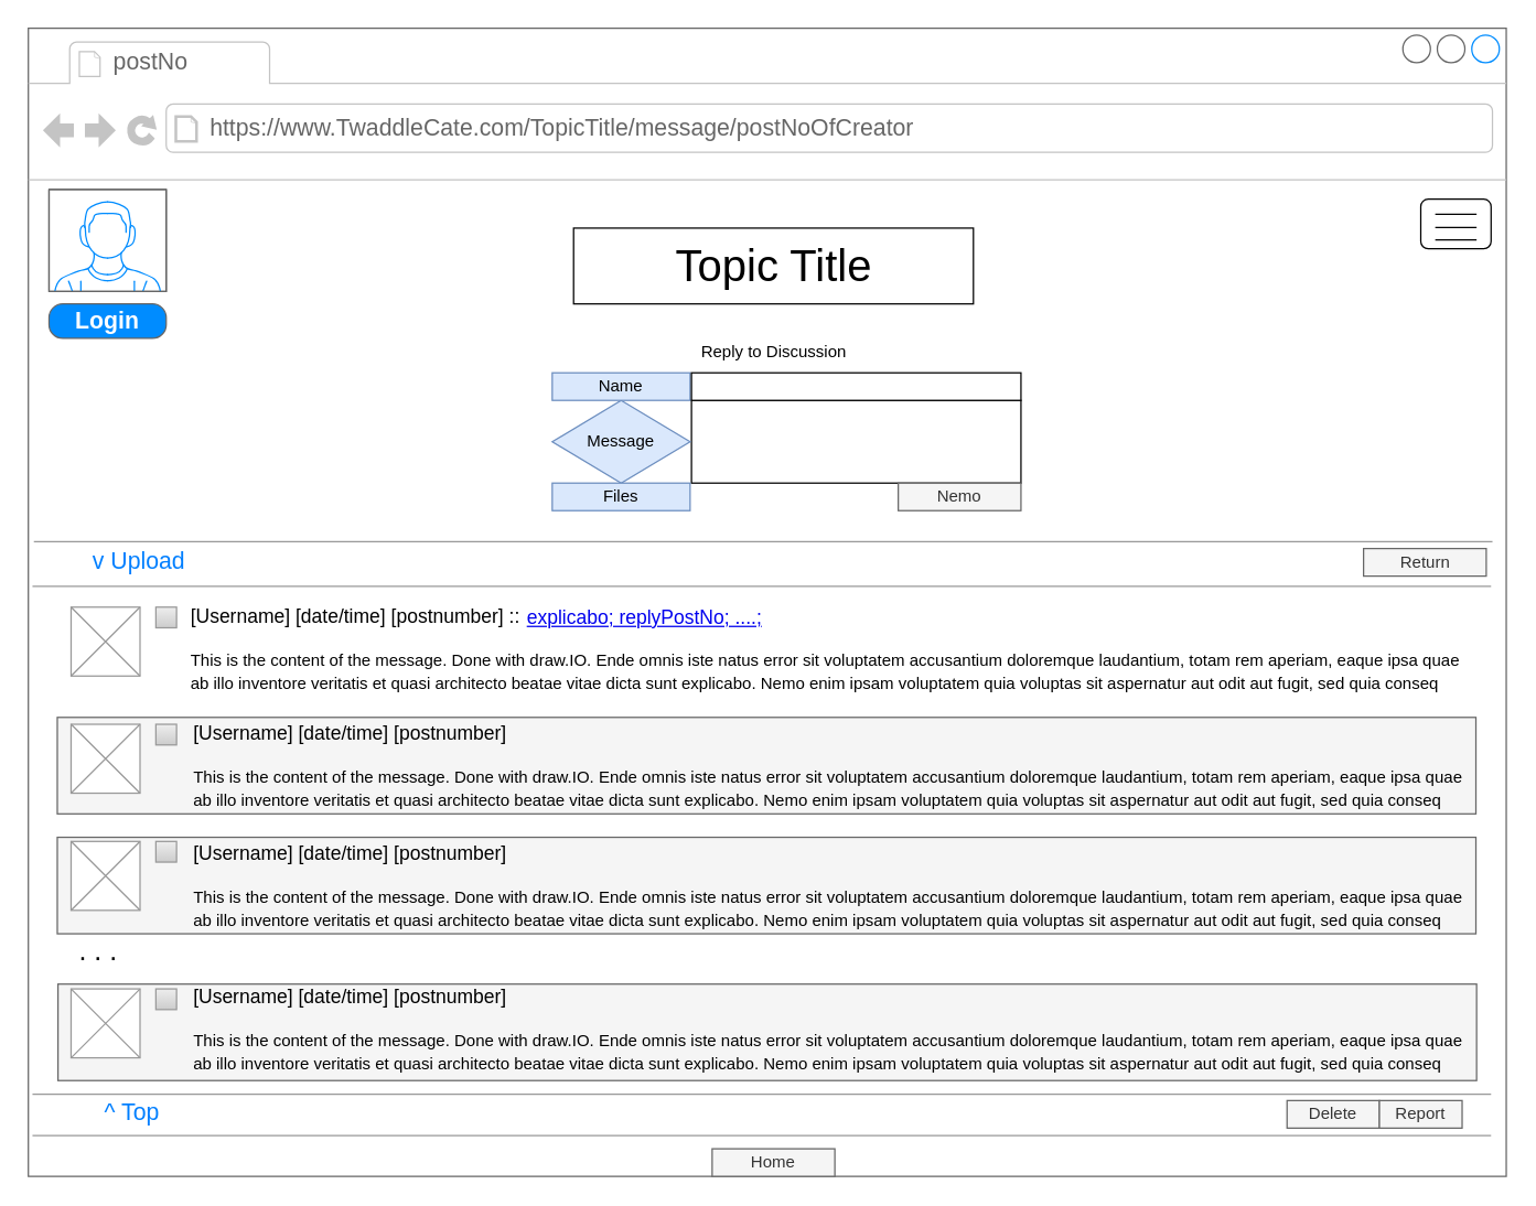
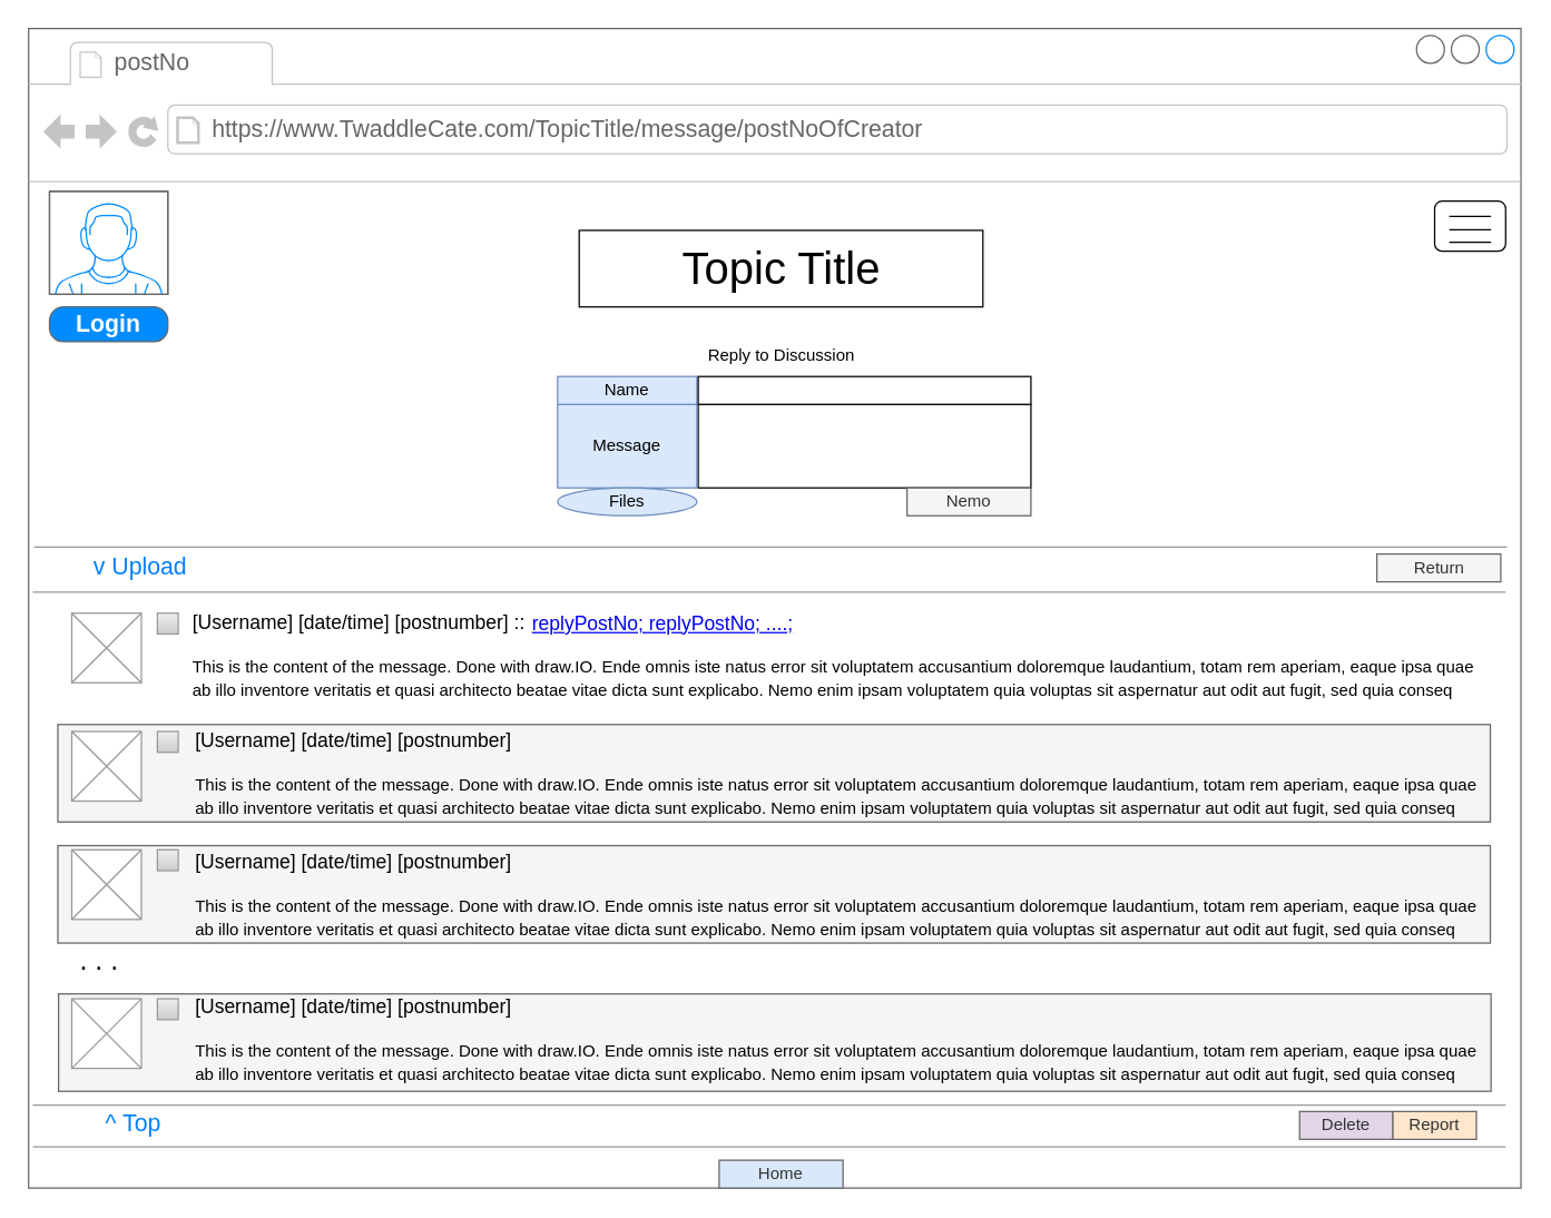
- <mxCell id="19" value="Message" style="rhombus;whiteSpace=wrap;html=1;fillColor=#dae8fc;strokeColor=#6c8ebf;" parent="2" vertex="1"><mxGeometry x="380" y="270" width="100" height="60" as="geometry" /></mxCell>
+ <mxCell id="19" value="Message" style="rounded=0;whiteSpace=wrap;html=1;fillColor=#dae8fc;strokeColor=#6c8ebf;" parent="2" vertex="1"><mxGeometry x="380" y="270" width="100" height="60" as="geometry" /></mxCell>
- <mxCell id="20" value="Files" style="rounded=0;whiteSpace=wrap;html=1;labelBackgroundColor=none;fillColor=#dae8fc;strokeColor=#6c8ebf;" parent="2" vertex="1"><mxGeometry x="380" y="330" width="100" height="20" as="geometry" /></mxCell>
+ <mxCell id="20" value="Files" style="ellipse;whiteSpace=wrap;html=1;labelBackgroundColor=none;fillColor=#dae8fc;strokeColor=#6c8ebf;" parent="2" vertex="1"><mxGeometry x="380" y="330" width="100" height="20" as="geometry" /></mxCell>
- <mxCell id="39" value="&lt;span style=&quot;font-size: 14px&quot;&gt;explicabo; replyPostNo; ....;&lt;/span&gt;" style="text;html=1;strokeColor=none;fillColor=none;whiteSpace=wrap;align=left;verticalAlign=middle;fontColor=#0000EE;fontStyle=4;labelBackgroundColor=none;" parent="2" vertex="1"><mxGeometry x="360" y="407.5" width="230" height="40" as="geometry" /></mxCell>
+ <mxCell id="39" value="&lt;span style=&quot;font-size: 14px&quot;&gt;replyPostNo; replyPostNo; ....;&lt;/span&gt;" style="text;html=1;strokeColor=none;fillColor=none;whiteSpace=wrap;align=left;verticalAlign=middle;fontColor=#0000EE;fontStyle=4;labelBackgroundColor=none;" parent="2" vertex="1"><mxGeometry x="360" y="407.5" width="230" height="40" as="geometry" /></mxCell>
- <mxCell id="27" value="&lt;span&gt;Delete&lt;/span&gt;" style="rounded=0;whiteSpace=wrap;html=1;fillColor=#f5f5f5;strokeColor=#666666;fontColor=#333333;labelBackgroundColor=none;" parent="2" vertex="1"><mxGeometry x="913" y="778" width="67" height="20" as="geometry" /></mxCell>
+ <mxCell id="27" value="&lt;span&gt;Delete&lt;/span&gt;" style="rounded=0;whiteSpace=wrap;html=1;fillColor=#e1d5e7;strokeColor=#666666;fontColor=#333333;labelBackgroundColor=none;" parent="2" vertex="1"><mxGeometry x="913" y="778" width="67" height="20" as="geometry" /></mxCell>
- <mxCell id="28" value="&lt;span&gt;Report&lt;/span&gt;" style="rounded=0;whiteSpace=wrap;html=1;fillColor=#f5f5f5;strokeColor=#666666;fontColor=#333333;labelBackgroundColor=none;" parent="2" vertex="1"><mxGeometry x="980" y="778" width="60" height="20" as="geometry" /></mxCell>
+ <mxCell id="28" value="&lt;span&gt;Report&lt;/span&gt;" style="rounded=0;whiteSpace=wrap;html=1;fillColor=#ffe6cc;strokeColor=#666666;fontColor=#333333;labelBackgroundColor=none;" parent="2" vertex="1"><mxGeometry x="980" y="778" width="60" height="20" as="geometry" /></mxCell>
- <mxCell id="33" value="&lt;span&gt;Home&lt;/span&gt;" style="rounded=0;whiteSpace=wrap;html=1;fillColor=#f5f5f5;strokeColor=#666666;fontColor=#333333;labelBackgroundColor=none;" parent="2" vertex="1"><mxGeometry x="496" y="813" width="89" height="20" as="geometry" /></mxCell>
+ <mxCell id="33" value="&lt;span&gt;Home&lt;/span&gt;" style="rounded=0;whiteSpace=wrap;html=1;fillColor=#dae8fc;strokeColor=#666666;fontColor=#333333;labelBackgroundColor=none;" parent="2" vertex="1"><mxGeometry x="496" y="813" width="89" height="20" as="geometry" /></mxCell>
